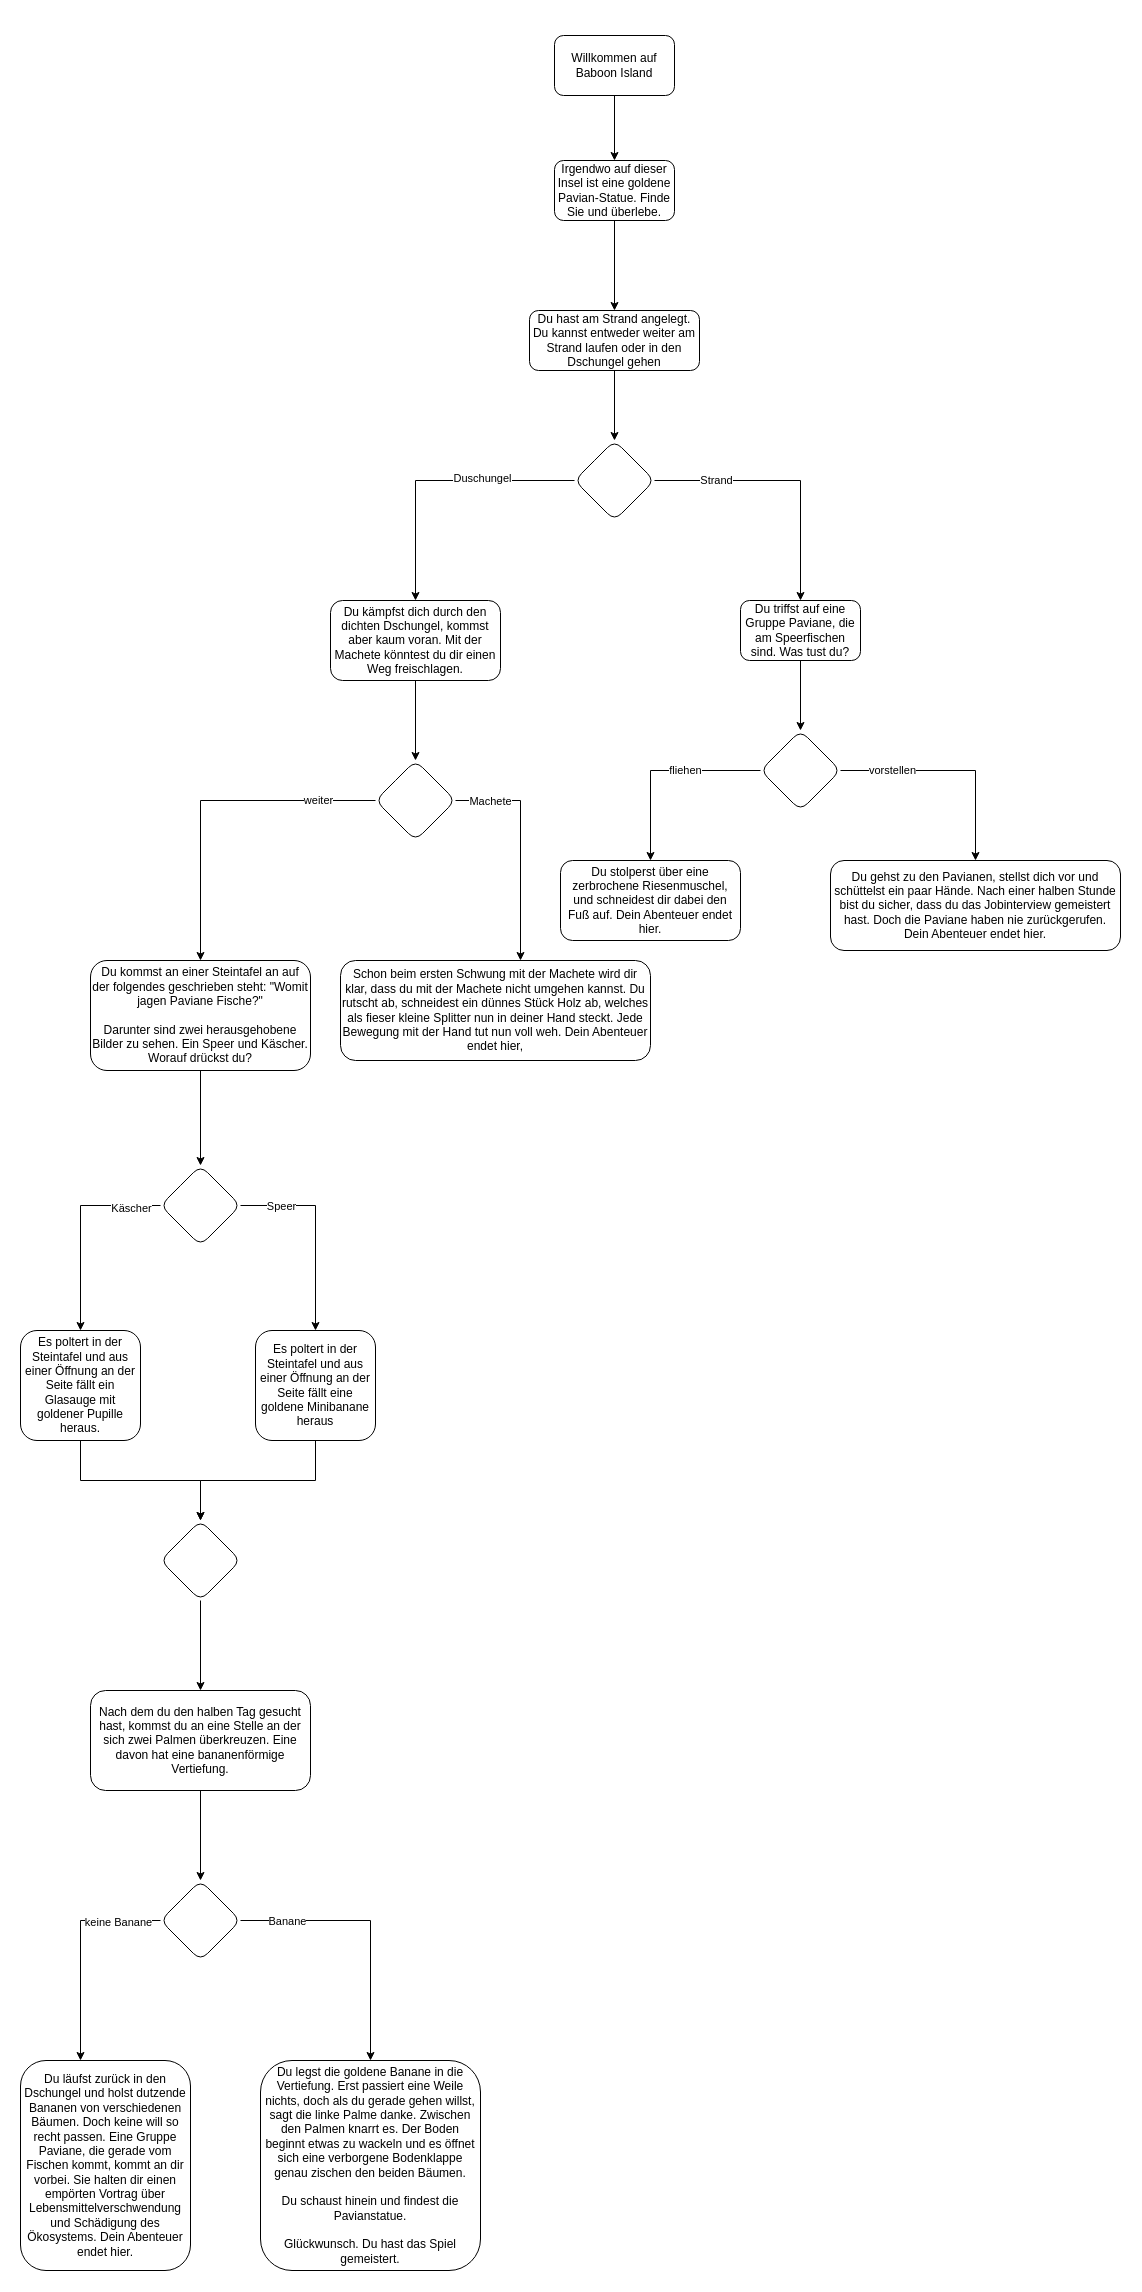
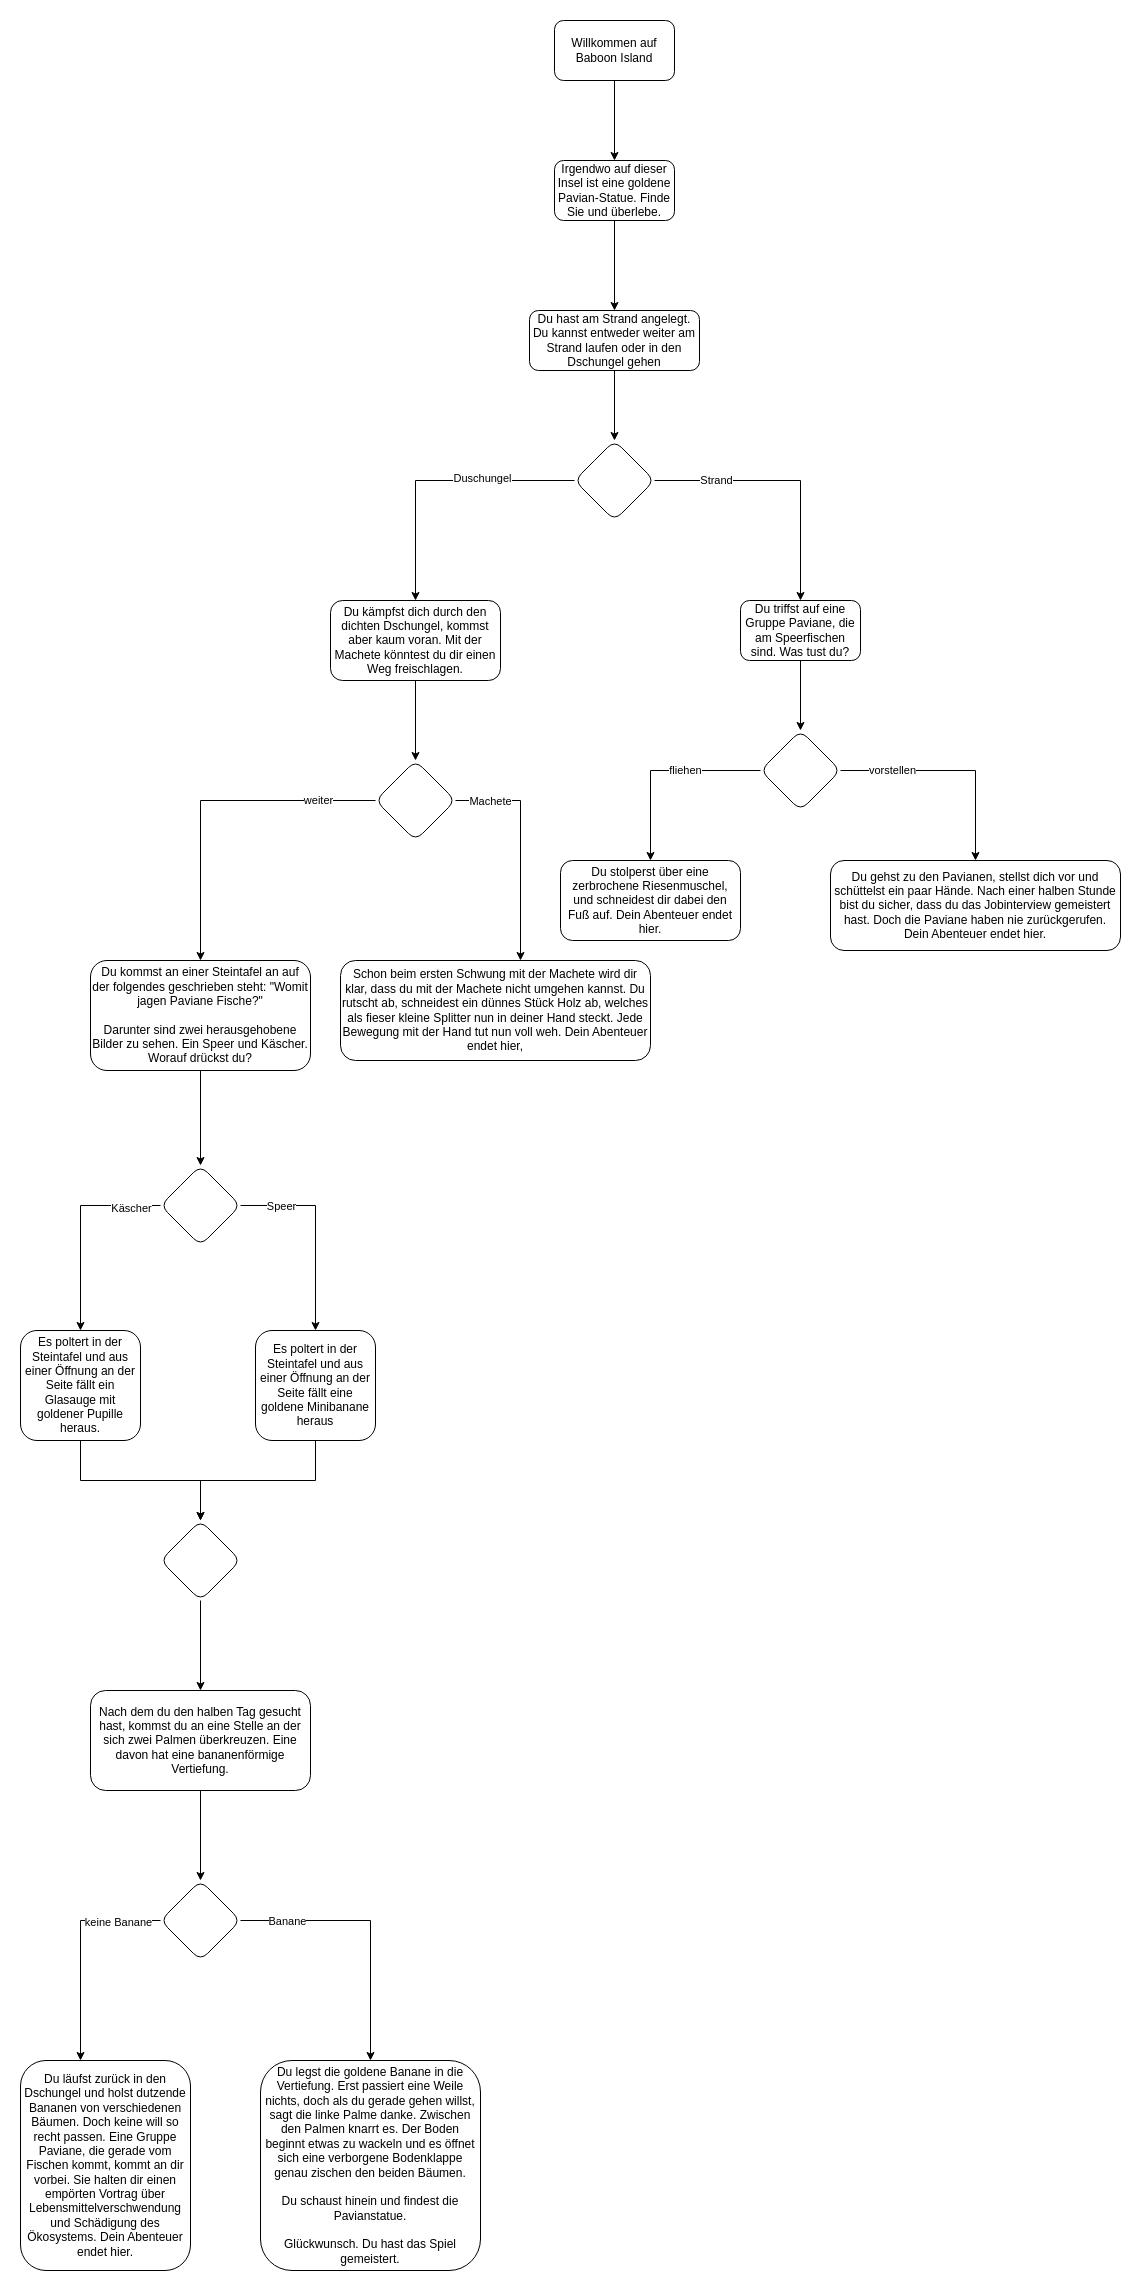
- <mxCell id="3" value="Willkommen auf Baboon Island" style="rounded=1;whiteSpace=wrap;html=1;" vertex="1" parent="1"><mxGeometry x="554" y="35" width="120" height="60" as="geometry" /></mxCell>
+ <mxCell id="3" value="Willkommen auf Baboon Island" style="rounded=1;whiteSpace=wrap;html=1;" vertex="1" parent="1"><mxGeometry x="554" y="20" width="120" height="60" as="geometry" /></mxCell>
